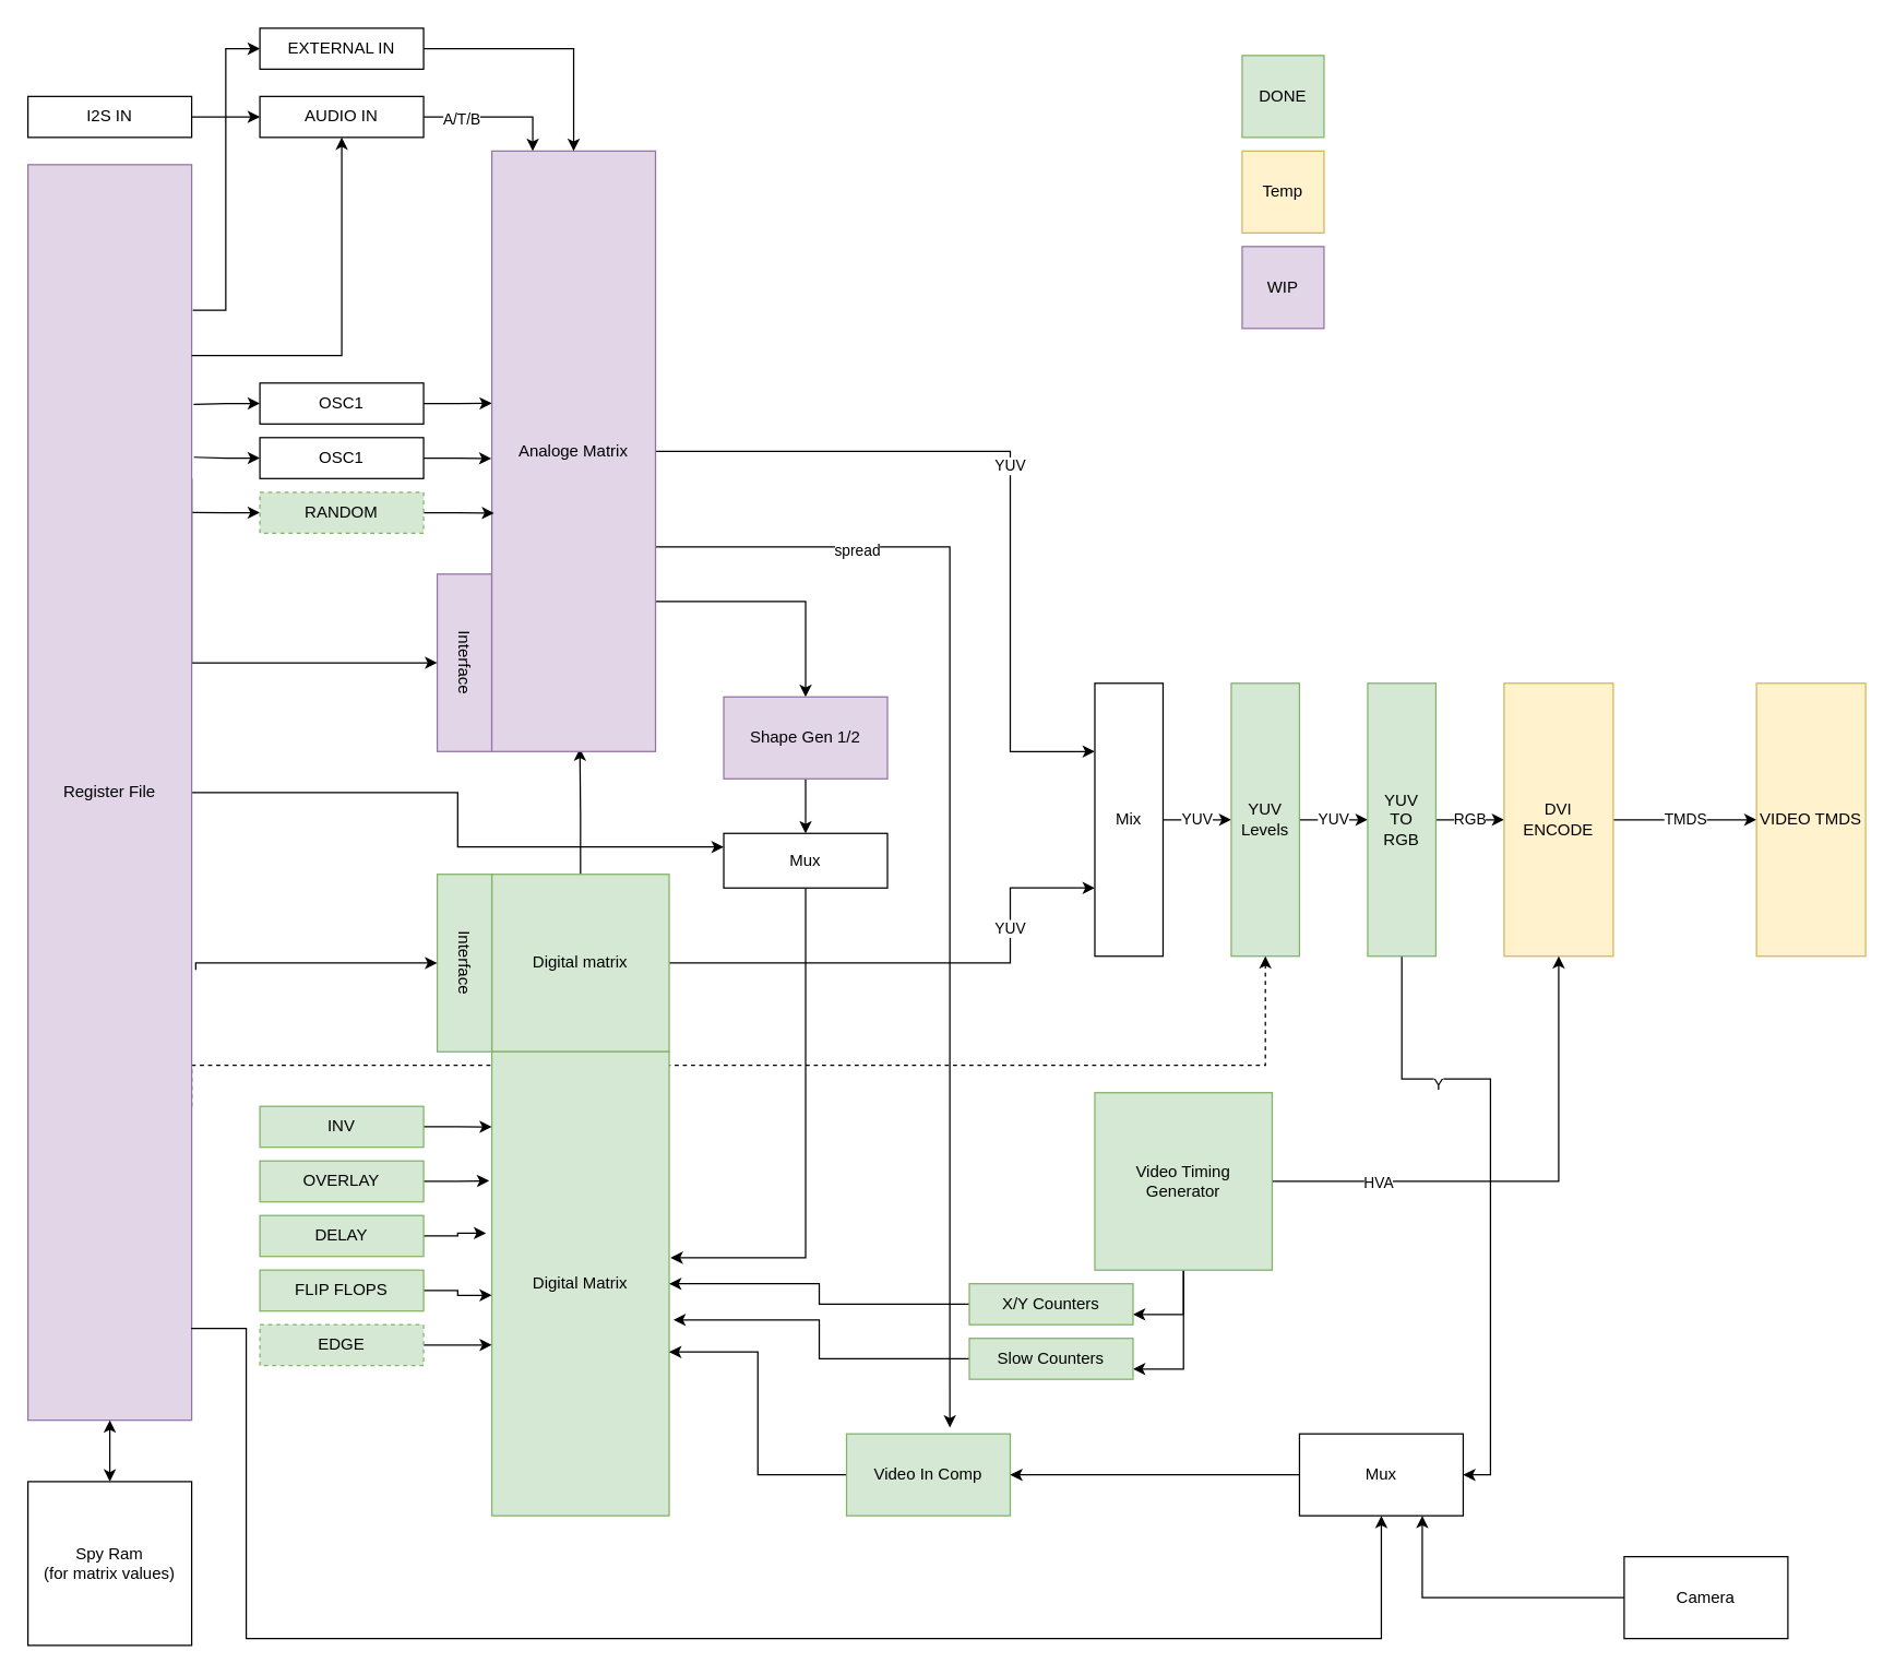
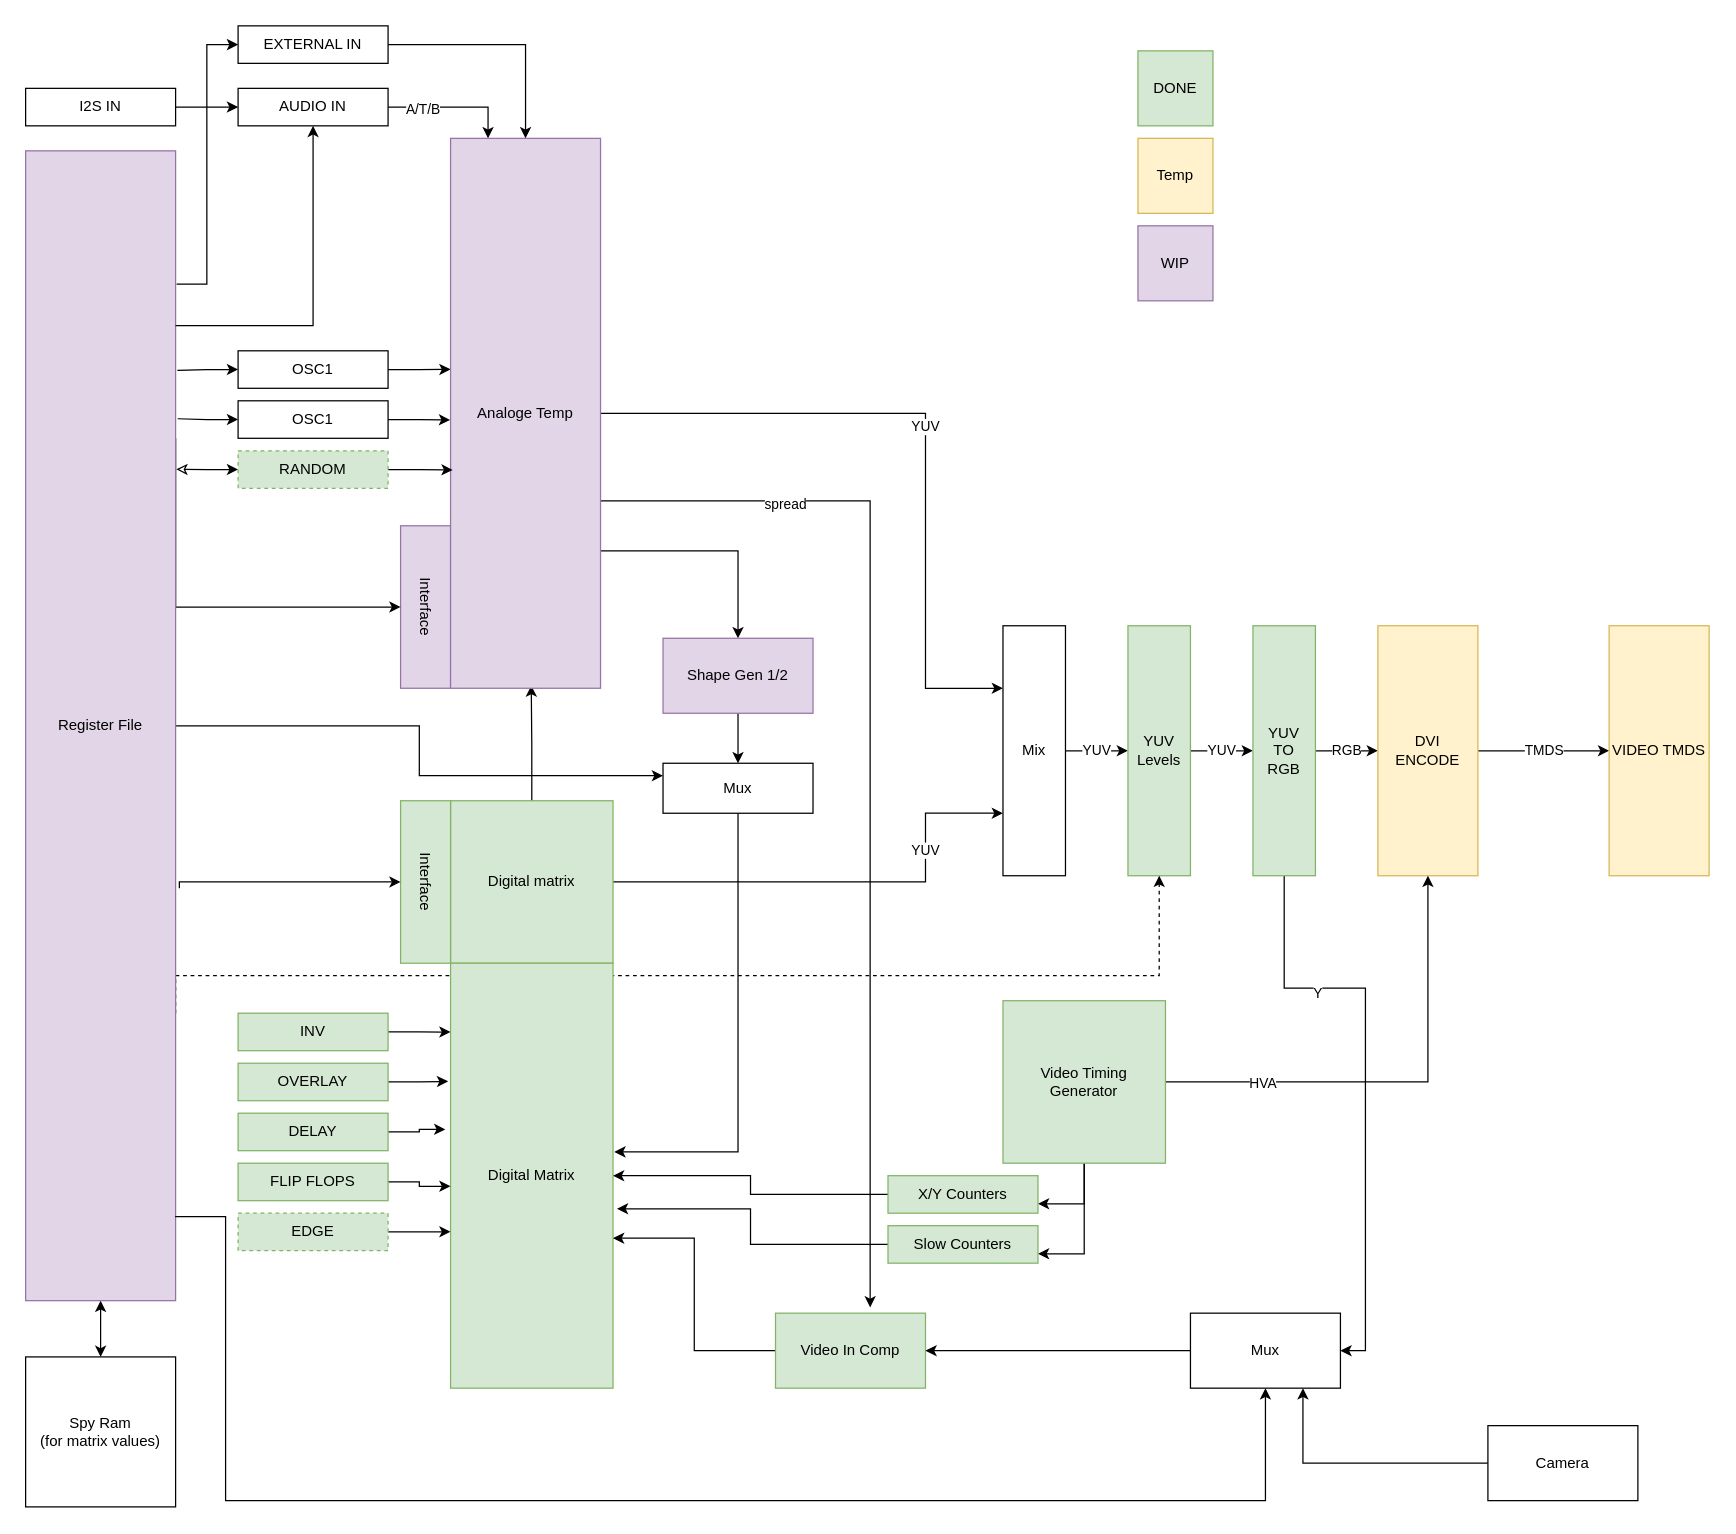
- <mxCell id="35" value="Analoge Matrix" style="rounded=0;whiteSpace=wrap;html=1;fillColor=#e1d5e7;strokeColor=#9673a6;" vertex="1" parent="1"><mxGeometry x="360" y="110" width="120" height="440" as="geometry" /></mxCell>
+ <mxCell id="35" value="Analoge Temp" style="rounded=0;whiteSpace=wrap;html=1;fillColor=#e1d5e7;strokeColor=#9673a6;" vertex="1" parent="1"><mxGeometry x="360" y="110" width="120" height="440" as="geometry" /></mxCell>
- <mxCell id="40" style="edgeStyle=orthogonalEdgeStyle;rounded=0;orthogonalLoop=1;jettySize=auto;html=1;entryX=1.005;entryY=0.277;entryDx=0;entryDy=0;entryPerimeter=0;endArrow=none;endFill=0;startArrow=classic;startFill=1;" edge="1" parent="1" source="41" target="28"><mxGeometry relative="1" as="geometry" /></mxCell>
+ <mxCell id="40" style="edgeStyle=orthogonalEdgeStyle;rounded=0;orthogonalLoop=1;jettySize=auto;html=1;entryX=1.005;entryY=0.277;entryDx=0;entryDy=0;entryPerimeter=0;endArrow=classic;endFill=0;startArrow=classic;startFill=1;" edge="1" parent="1" source="41" target="28"><mxGeometry relative="1" as="geometry" /></mxCell>
